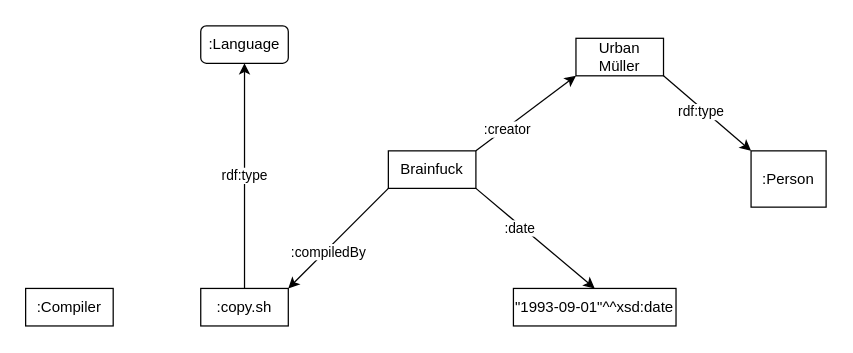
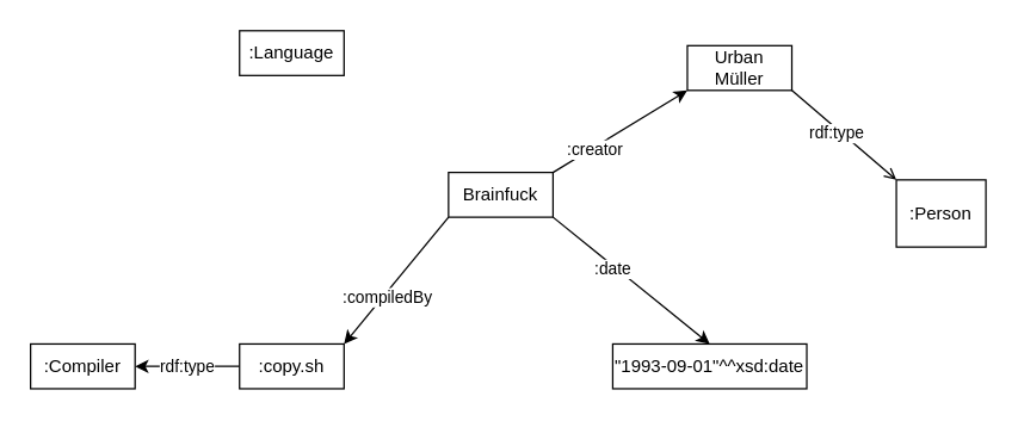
- <mxCell id="3" value=":Language" style="whiteSpace=wrap;html=1;rounded=1;" vertex="1" parent="1"><mxGeometry x="160" y="20" width="70" height="30" as="geometry" /></mxCell>
+ <mxCell id="3" value=":Language" style="rounded=0;whiteSpace=wrap;html=1;" vertex="1" parent="1"><mxGeometry x="160" y="20" width="70" height="30" as="geometry" /></mxCell>
- <mxCell id="8" value="" style="endArrow=classic;html=1;rounded=0;entryX=0;entryY=0;entryDx=0;entryDy=0;exitX=1;exitY=1;exitDx=0;exitDy=0;" edge="1" parent="1" source="4" target="7"><mxGeometry width="50" height="50" relative="1" as="geometry"><mxPoint x="510" y="130" as="sourcePoint" /><mxPoint x="560" y="80" as="targetPoint" /></mxGeometry></mxCell>
+ <mxCell id="8" value="" style="endArrow=open;html=1;rounded=0;entryX=0;entryY=0;entryDx=0;entryDy=0;exitX=1;exitY=1;exitDx=0;exitDy=0;" edge="1" parent="1" source="4" target="7"><mxGeometry width="50" height="50" relative="1" as="geometry"><mxPoint x="510" y="130" as="sourcePoint" /><mxPoint x="560" y="80" as="targetPoint" /></mxGeometry></mxCell>
- <mxCell id="2" value="Brainfuck" style="rounded=0;whiteSpace=wrap;html=1;" vertex="1" parent="1"><mxGeometry x="310" y="120" width="70" height="30" as="geometry" /></mxCell>
+ <mxCell id="2" value="Brainfuck" style="rounded=0;whiteSpace=wrap;html=1;" vertex="1" parent="1"><mxGeometry x="300" y="115" width="70" height="30" as="geometry" /></mxCell>
- <mxCell id="10" value="rdf:type" style="edgeStyle=orthogonalEdgeStyle;rounded=0;orthogonalLoop=1;jettySize=auto;html=1;" edge="1" parent="1" source="11" target="3"><mxGeometry relative="1" as="geometry" /></mxCell>
+ <mxCell id="10" value="rdf:type" style="edgeStyle=orthogonalEdgeStyle;rounded=0;orthogonalLoop=1;jettySize=auto;html=1;entryX=1;entryY=0.5;entryDx=0;entryDy=0;" edge="1" parent="1" source="11" target="14"><mxGeometry relative="1" as="geometry" /></mxCell>
